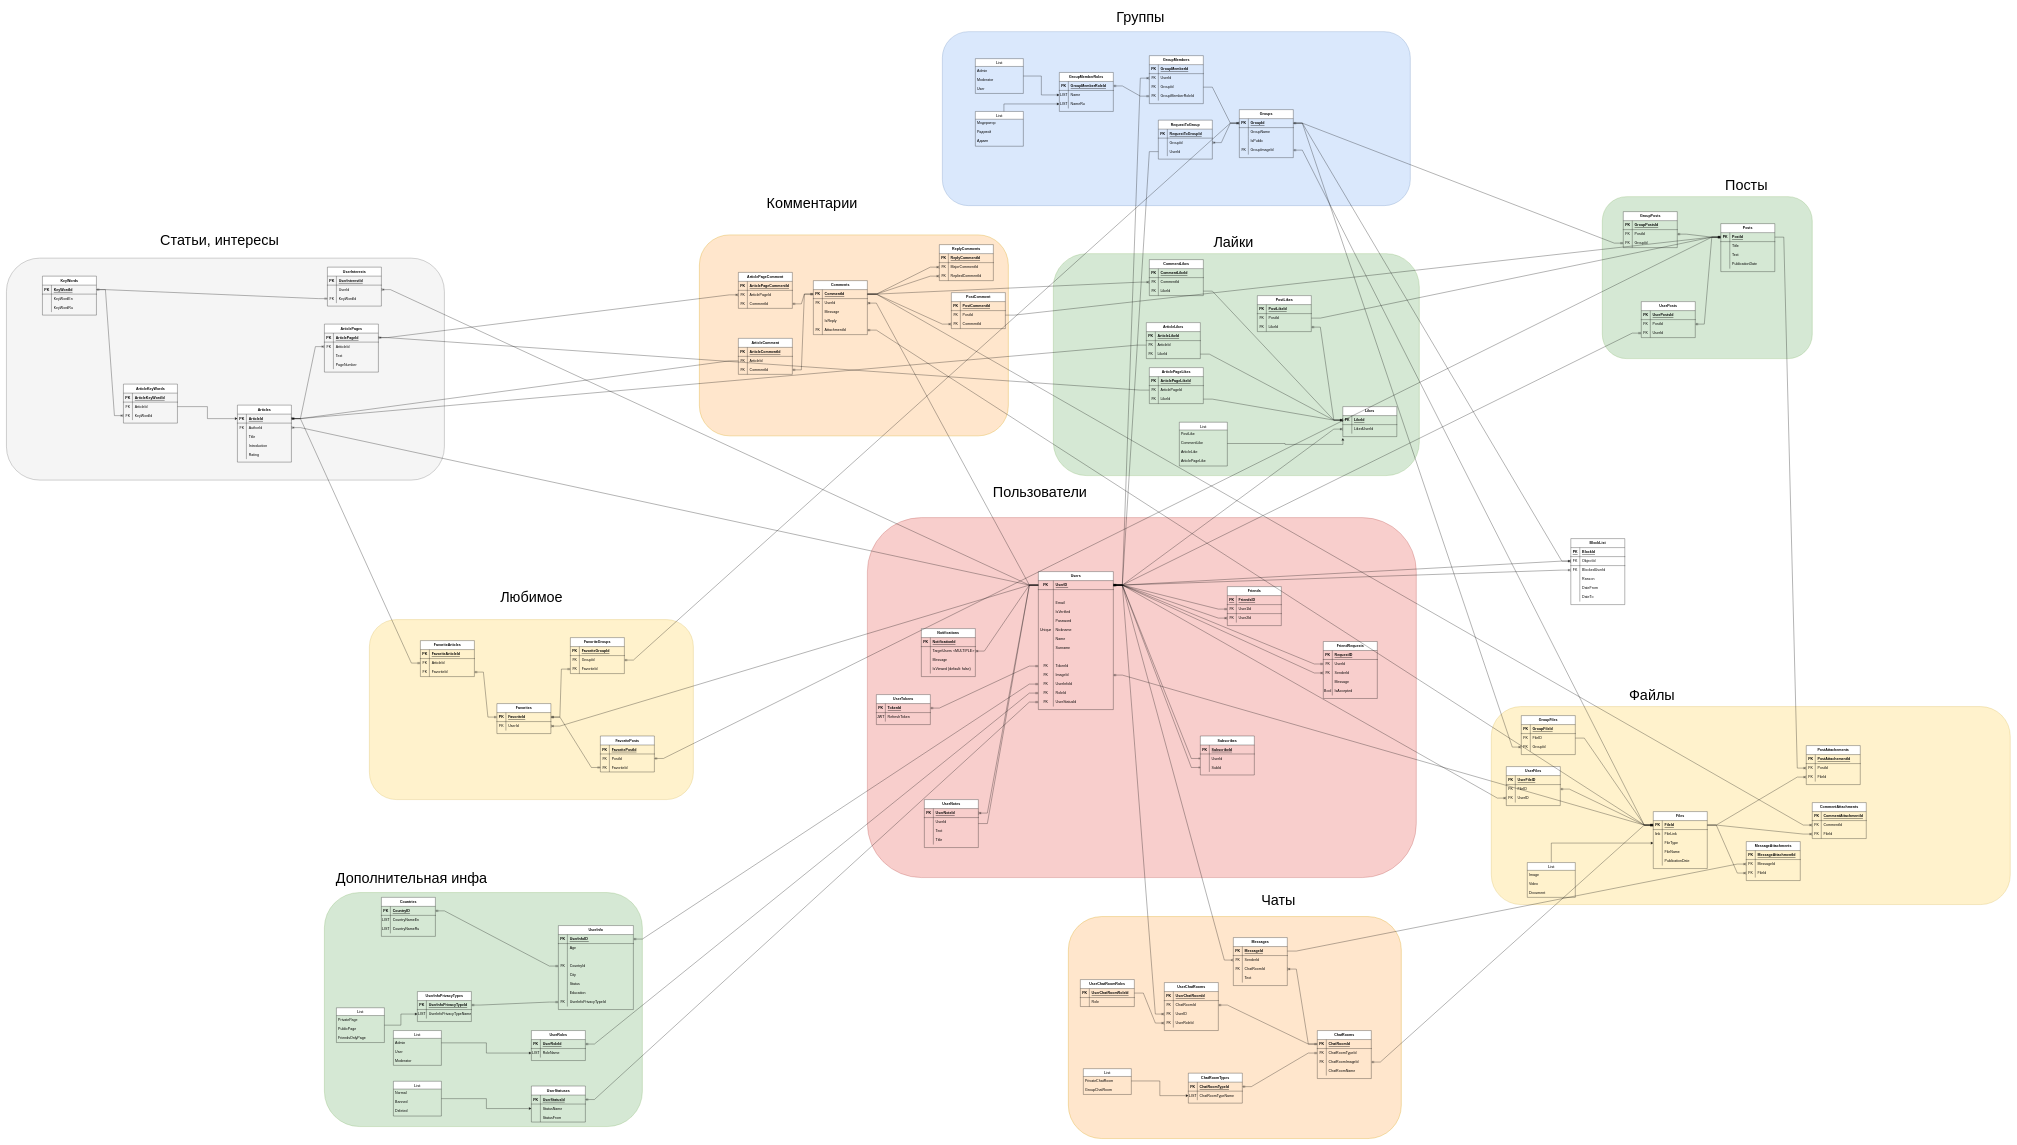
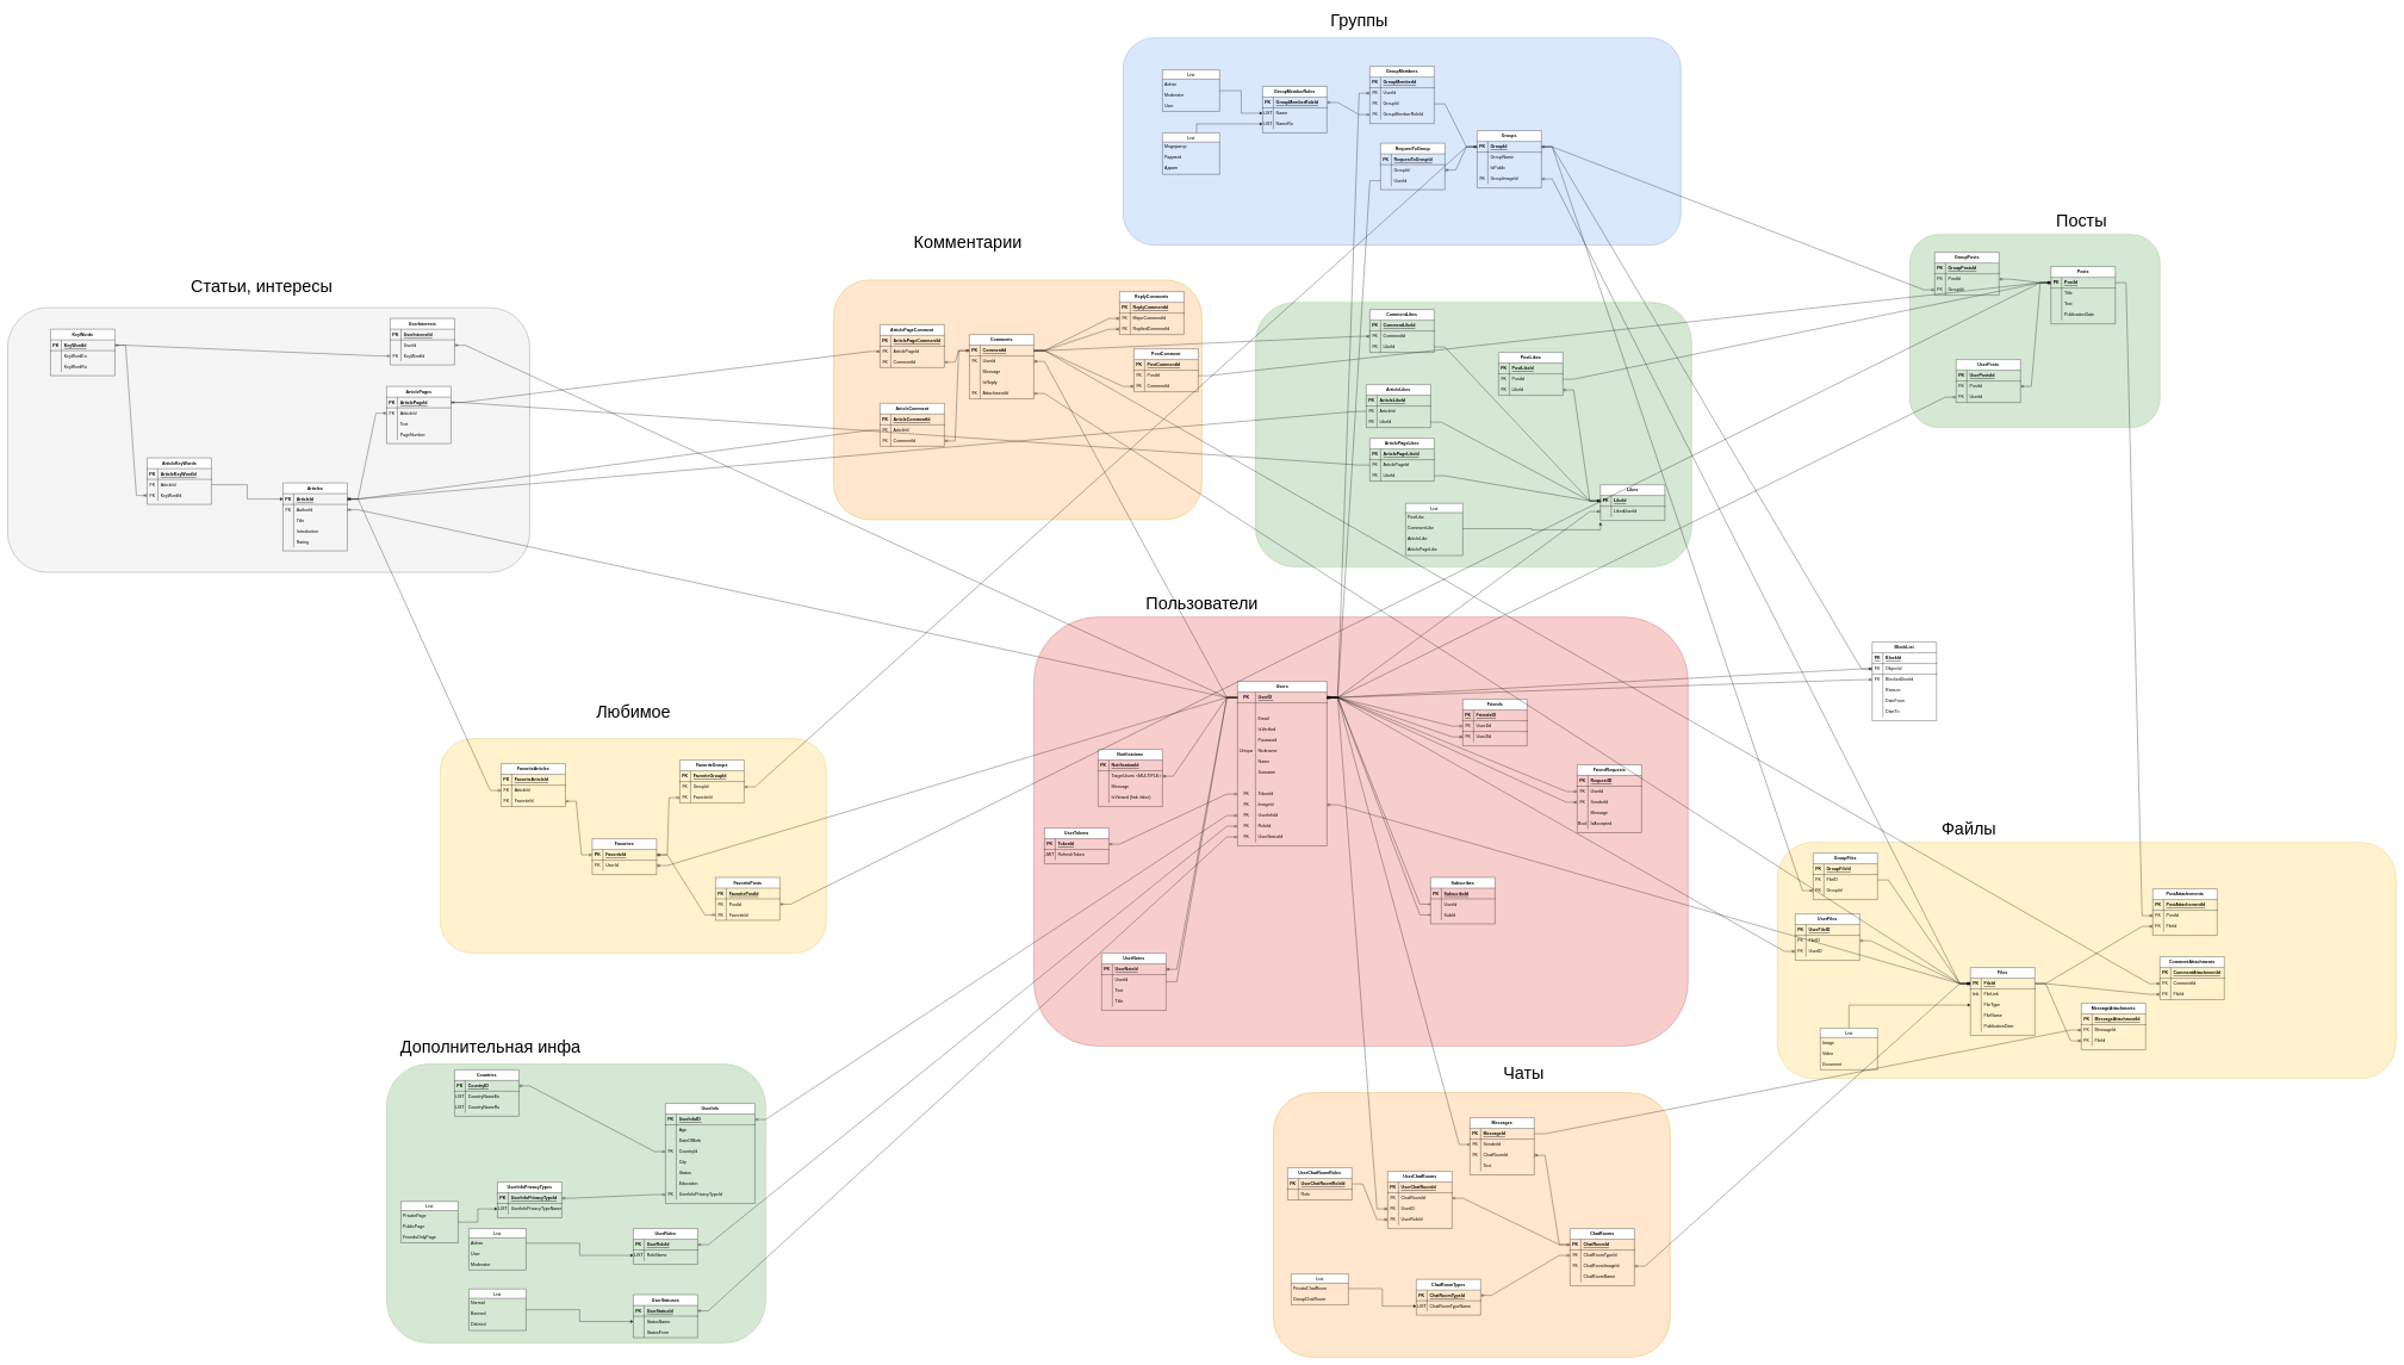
- <mxCell id="612" value="Лайки" style="text;html=1;align=center;verticalAlign=middle;resizable=0;points=[];autosize=1;strokeColor=none;fillColor=none;fontSize=48;" parent="1" vertex="1"><mxGeometry x="4030" y="770" width="160" height="70" as="geometry" /></mxCell>
- <mxCell id="609" value="Пользователи" style="text;html=1;align=center;verticalAlign=middle;resizable=0;points=[];autosize=1;strokeColor=none;fillColor=none;fontSize=48;" parent="1" vertex="1"><mxGeometry x="3295" y="1605" width="340" height="70" as="geometry" /></mxCell>
+ <mxCell id="609" value="Пользователи" style="text;html=1;align=center;verticalAlign=middle;resizable=0;points=[];autosize=1;strokeColor=none;fillColor=none;fontSize=48;" parent="1" vertex="1"><mxGeometry x="3190" y="1650" width="340" height="70" as="geometry" /></mxCell>
- <mxCell id="367" value="IsViewed (default: false)" style="shape=partialRectangle;connectable=0;fillColor=none;top=0;left=0;bottom=0;right=0;align=left;spacingLeft=6;overflow=hidden;" parent="365" vertex="1"><mxGeometry x="30" width="150" height="30" as="geometry"><mxRectangle width="150" height="30" as="alternateBounds" /></mxGeometry></mxCell>
+ <mxCell id="367" value="IsViewed (link: false)" style="shape=partialRectangle;connectable=0;fillColor=none;top=0;left=0;bottom=0;right=0;align=left;spacingLeft=6;overflow=hidden;" parent="365" vertex="1"><mxGeometry x="30" width="150" height="30" as="geometry"><mxRectangle width="150" height="30" as="alternateBounds" /></mxGeometry></mxCell>
+ <mxCell id="64" value="DateOfBirth" style="shape=partialRectangle;overflow=hidden;connectable=0;fillColor=none;top=0;left=0;bottom=0;right=0;align=left;spacingLeft=6;" parent="62" vertex="1"><mxGeometry x="30" width="220" height="30" as="geometry"><mxRectangle width="220" height="30" as="alternateBounds" /></mxGeometry></mxCell>
